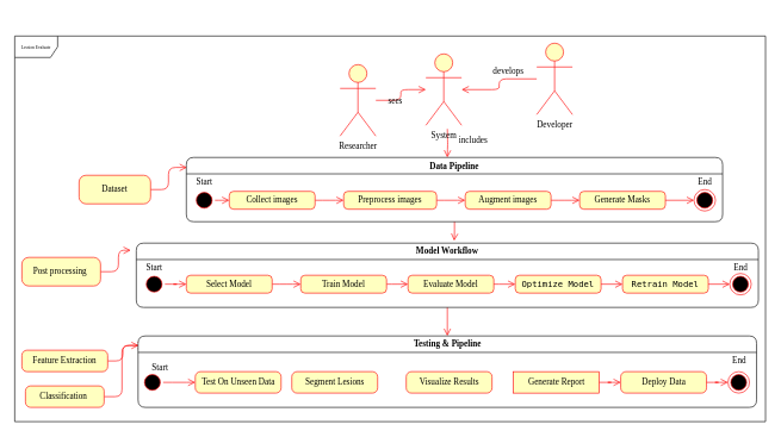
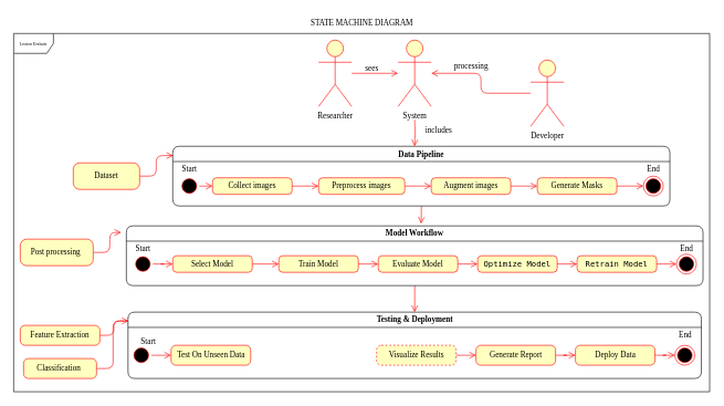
+ <mxCell id="66" value="STATE MACHINE DIAGRAM" style="text;html=1;align=center;verticalAlign=middle;resizable=0;points=[];autosize=1;strokeColor=none;fillColor=none;fontFamily=Verdana;fontSize=12;fontColor=#000000;labelBackgroundColor=none;" parent="1" vertex="1"><mxGeometry x="450" y="20" width="190" height="30" as="geometry" /></mxCell>
- <mxCell id="65" value="develops" style="text;html=1;align=center;verticalAlign=middle;resizable=0;points=[];autosize=1;strokeColor=none;fillColor=none;fontFamily=Verdana;fontSize=12;fontColor=#000000;labelBackgroundColor=none;" parent="1" vertex="1"><mxGeometry x="670" y="85" width="80" height="30" as="geometry" /></mxCell>
+ <mxCell id="65" value="processing" style="text;html=1;align=center;verticalAlign=middle;resizable=0;points=[];autosize=1;strokeColor=none;fillColor=none;fontFamily=Verdana;fontSize=12;fontColor=#000000;labelBackgroundColor=none;" parent="1" vertex="1"><mxGeometry x="670" y="85" width="80" height="30" as="geometry" /></mxCell>
- <mxCell id="64" value="Developer" style="shape=umlActor;verticalLabelPosition=bottom;verticalAlign=top;html=1;outlineConnect=0;rounded=1;shadow=0;comic=0;strokeColor=#ff0000;align=center;arcSize=24;fontFamily=Verdana;fontSize=12;fontColor=#000000;labelBackgroundColor=none;fillColor=#ffffc0;" parent="1" vertex="1"><mxGeometry x="750" y="60" width="50" height="100" as="geometry" /></mxCell>
+ <mxCell id="64" value="Developer" style="shape=umlActor;verticalLabelPosition=bottom;verticalAlign=top;html=1;outlineConnect=0;rounded=1;shadow=0;comic=0;strokeColor=#ff0000;align=center;arcSize=24;fontFamily=Verdana;fontSize=12;fontColor=#000000;labelBackgroundColor=none;fillColor=#ffffc0;" parent="1" vertex="1"><mxGeometry x="800" y="90" width="50" height="100" as="geometry" /></mxCell>
- <mxCell id="62" value="System" style="shape=umlActor;verticalLabelPosition=bottom;verticalAlign=top;html=1;outlineConnect=0;rounded=1;shadow=0;comic=0;strokeColor=#ff0000;align=center;arcSize=24;fontFamily=Verdana;fontSize=12;fontColor=#000000;labelBackgroundColor=none;fillColor=#ffffc0;" parent="1" vertex="1"><mxGeometry x="595" y="75" width="50" height="100" as="geometry" /></mxCell>
+ <mxCell id="62" value="System" style="shape=umlActor;verticalLabelPosition=bottom;verticalAlign=top;html=1;outlineConnect=0;rounded=1;shadow=0;comic=0;strokeColor=#ff0000;align=center;arcSize=24;fontFamily=Verdana;fontSize=12;fontColor=#000000;labelBackgroundColor=none;fillColor=#ffffc0;" parent="1" vertex="1"><mxGeometry x="600" y="60" width="50" height="100" as="geometry" /></mxCell>
- <mxCell id="59" value="Researcher" style="shape=umlActor;verticalLabelPosition=bottom;verticalAlign=top;html=1;outlineConnect=0;rounded=1;shadow=0;comic=0;strokeColor=#ff0000;align=center;arcSize=24;fontFamily=Verdana;fontSize=12;fontColor=#000000;labelBackgroundColor=none;fillColor=#ffffc0;" parent="1" vertex="1"><mxGeometry x="475" y="90" width="50" height="100" as="geometry" /></mxCell>
+ <mxCell id="59" value="Researcher" style="shape=umlActor;verticalLabelPosition=bottom;verticalAlign=top;html=1;outlineConnect=0;rounded=1;shadow=0;comic=0;strokeColor=#ff0000;align=center;arcSize=24;fontFamily=Verdana;fontSize=12;fontColor=#000000;labelBackgroundColor=none;fillColor=#ffffc0;" parent="1" vertex="1"><mxGeometry x="480" y="60" width="50" height="100" as="geometry" /></mxCell>
- <mxCell id="43" value="Testing &amp;amp; Pipeline" style="swimlane;whiteSpace=wrap;html=1;rounded=1;shadow=0;comic=0;labelBackgroundColor=none;strokeWidth=1;fontFamily=Verdana;fontSize=12;align=center;startSize=23;" parent="1" vertex="1"><mxGeometry x="192.5" y="470" width="865" height="100" as="geometry" /></mxCell>
+ <mxCell id="43" value="Testing &amp;amp; Deployment" style="swimlane;whiteSpace=wrap;html=1;rounded=1;shadow=0;comic=0;labelBackgroundColor=none;strokeWidth=1;fontFamily=Verdana;fontSize=12;align=center;startSize=23;" parent="1" vertex="1"><mxGeometry x="192.5" y="470" width="865" height="100" as="geometry" /></mxCell>
- <mxCell id="44" value="Test On Unseen Data" style="rounded=1;whiteSpace=wrap;html=1;arcSize=24;fillColor=#ffffc0;strokeColor=#ff0000;shadow=0;comic=0;labelBackgroundColor=none;fontFamily=Verdana;fontSize=12;fontColor=#000000;align=center;" parent="43" vertex="1"><mxGeometry x="80" y="50" width="120" height="30" as="geometry" /></mxCell>
+ <mxCell id="44" value="Test On Unseen Data" style="rounded=1;whiteSpace=wrap;html=1;arcSize=24;fillColor=#ffffc0;strokeColor=#ff0000;shadow=0;comic=0;labelBackgroundColor=none;fontFamily=Verdana;fontSize=12;fontColor=#000000;align=center;" parent="43" vertex="1"><mxGeometry x="65" y="50" width="120" height="30" as="geometry" /></mxCell>
- <mxCell id="47" value="Segment Lesions" style="rounded=1;whiteSpace=wrap;html=1;arcSize=24;fillColor=#ffffc0;strokeColor=#ff0000;shadow=0;comic=0;labelBackgroundColor=none;fontFamily=Verdana;fontSize=12;fontColor=#000000;align=center;" parent="43" vertex="1"><mxGeometry x="215" y="50" width="120" height="30" as="geometry" /></mxCell>
- <mxCell id="48" value="Visualize Results" style="rounded=1;whiteSpace=wrap;html=1;arcSize=24;fillColor=#ffffc0;strokeColor=#ff0000;shadow=0;comic=0;labelBackgroundColor=none;fontFamily=Verdana;fontSize=12;fontColor=#000000;align=center;" parent="43" vertex="1"><mxGeometry x="375" y="50" width="120" height="30" as="geometry" /></mxCell>
+ <mxCell id="48" value="Visualize Results" style="rounded=1;whiteSpace=wrap;html=1;arcSize=24;fillColor=#ffffc0;strokeColor=#ff0000;shadow=0;comic=0;labelBackgroundColor=none;fontFamily=Verdana;fontSize=12;fontColor=#000000;align=center;dashed=1;" parent="43" vertex="1"><mxGeometry x="375" y="50" width="120" height="30" as="geometry" /></mxCell>
+ <mxCell id="50" style="edgeStyle=elbowEdgeStyle;html=1;labelBackgroundColor=none;endArrow=open;endSize=8;strokeColor=#ff0000;fontFamily=Verdana;fontSize=12;align=left;entryX=0;entryY=0.5;entryDx=0;entryDy=0;" parent="43" source="48" target="49" edge="1"><mxGeometry relative="1" as="geometry" /></mxCell>
- <mxCell id="49" value="Generate Report" style="whiteSpace=wrap;html=1;arcSize=24;fillColor=#ffffc0;strokeColor=#ff0000;shadow=0;comic=0;labelBackgroundColor=none;fontFamily=Verdana;fontSize=12;fontColor=#000000;align=center;rounded=0;" parent="43" vertex="1"><mxGeometry x="525" y="50" width="120" height="30" as="geometry" /></mxCell>
+ <mxCell id="49" value="Generate Report" style="rounded=1;whiteSpace=wrap;html=1;arcSize=24;fillColor=#ffffc0;strokeColor=#ff0000;shadow=0;comic=0;labelBackgroundColor=none;fontFamily=Verdana;fontSize=12;fontColor=#000000;align=center;" parent="43" vertex="1"><mxGeometry x="525" y="50" width="120" height="30" as="geometry" /></mxCell>
